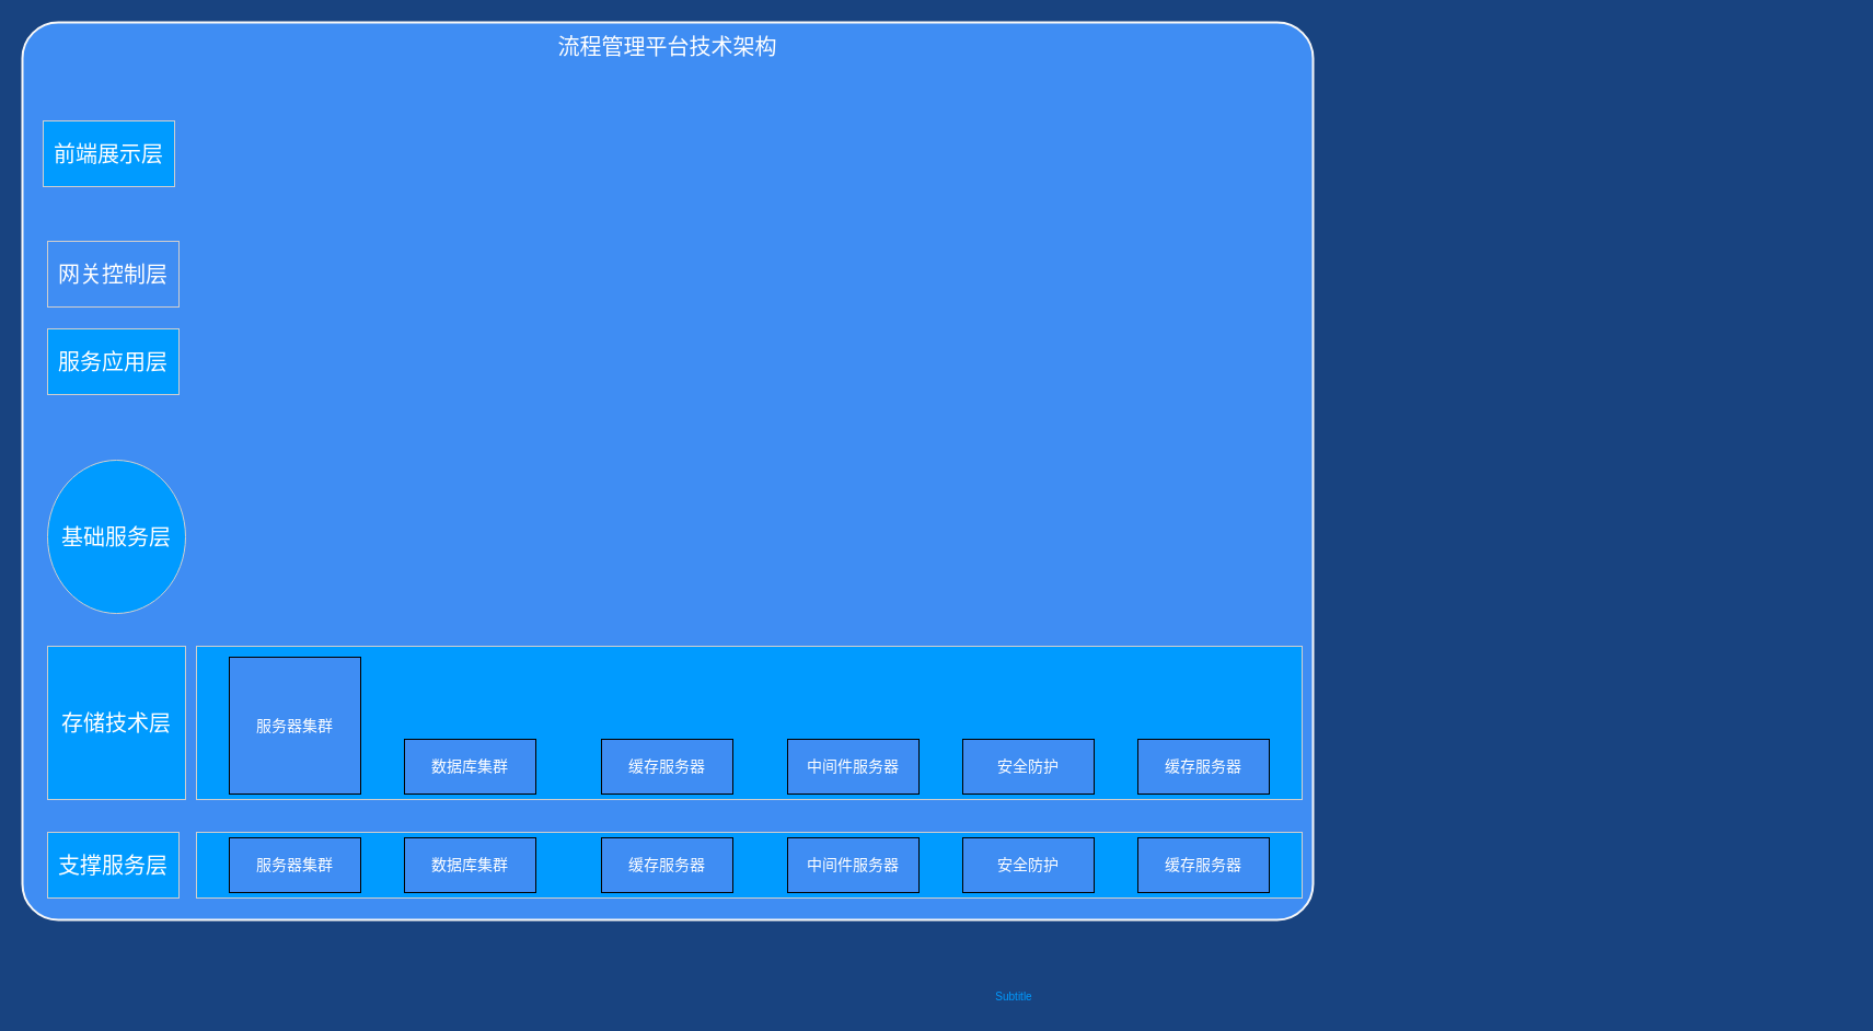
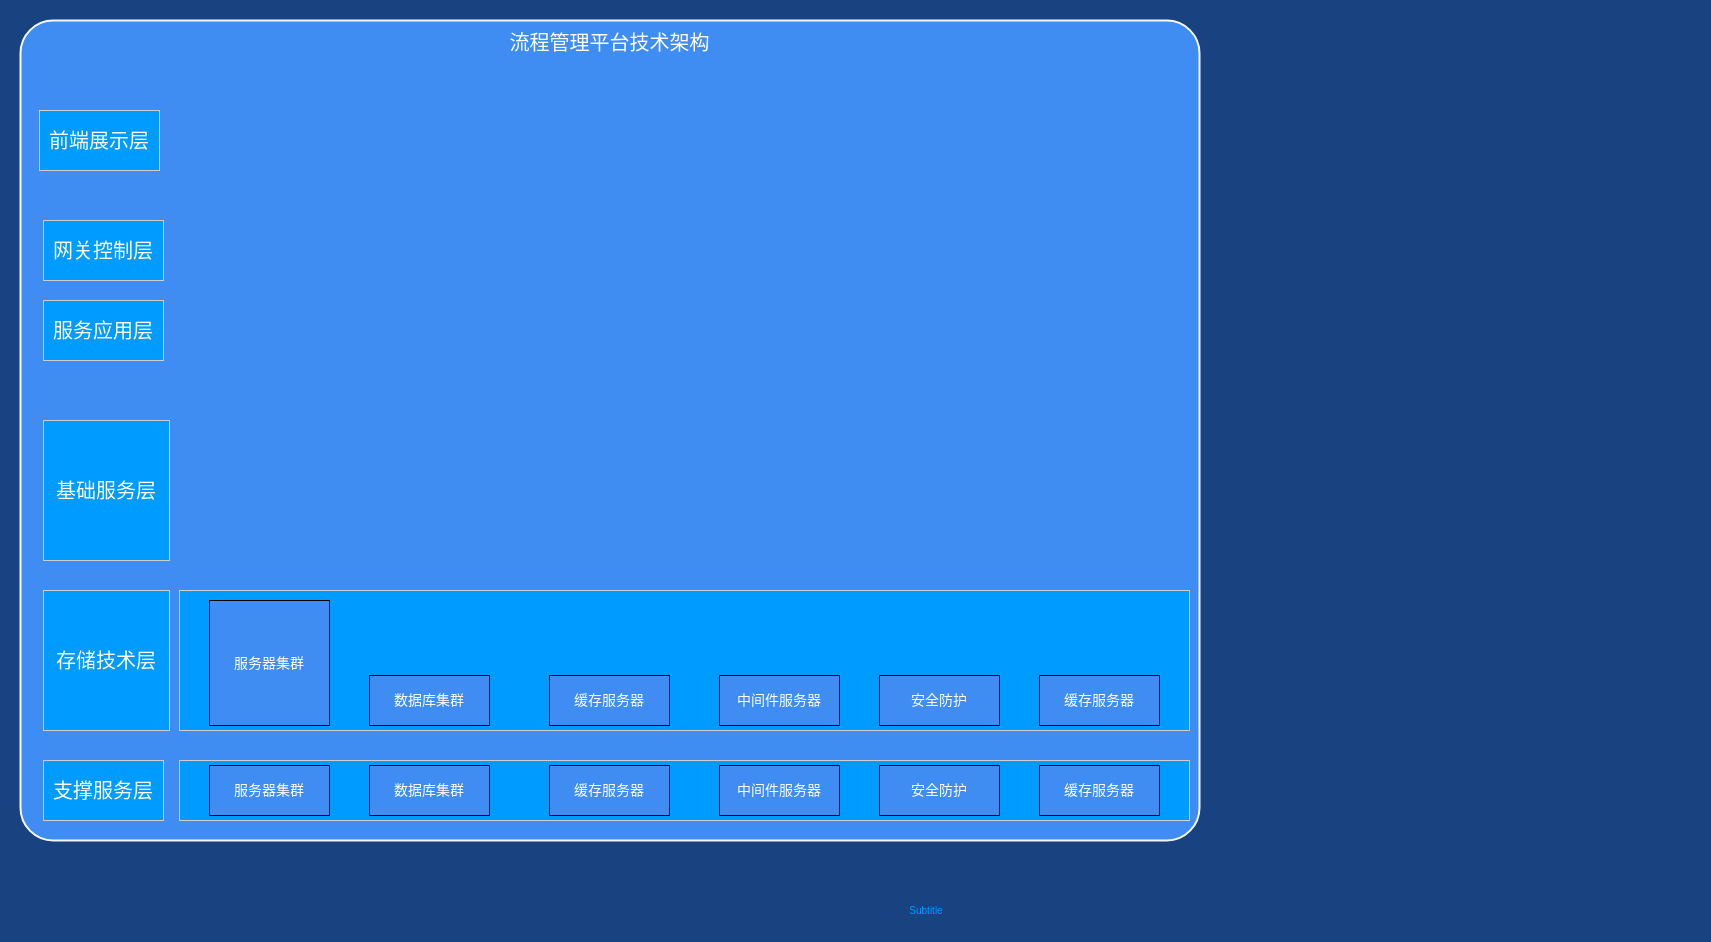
- <mxCell id="8" value="&lt;font style=&quot;font-size: 20px;&quot; color=&quot;#ffffff&quot;&gt;网关控制层&lt;/font&gt;" style="rounded=0;whiteSpace=wrap;html=1;fillColor=#3f8df3;strokeColor=#cfcece;" vertex="1" parent="1"><mxGeometry x="43" y="220" width="120" height="60" as="geometry" /></mxCell>
+ <mxCell id="8" value="&lt;font style=&quot;font-size: 20px;&quot; color=&quot;#ffffff&quot;&gt;网关控制层&lt;/font&gt;" style="rounded=0;whiteSpace=wrap;html=1;fillColor=#009bff;strokeColor=#cfcece;" vertex="1" parent="1"><mxGeometry x="43" y="220" width="120" height="60" as="geometry" /></mxCell>
- <mxCell id="6" value="&lt;font style=&quot;font-size: 20px;&quot; color=&quot;#ffffff&quot;&gt;基础服务层&lt;/font&gt;" style="ellipse;whiteSpace=wrap;html=1;fillColor=#009bff;strokeColor=#cfcece;" vertex="1" parent="1"><mxGeometry x="43" y="420" width="126" height="140" as="geometry" /></mxCell>
+ <mxCell id="6" value="&lt;font style=&quot;font-size: 20px;&quot; color=&quot;#ffffff&quot;&gt;基础服务层&lt;/font&gt;" style="rounded=0;whiteSpace=wrap;html=1;fillColor=#009bff;strokeColor=#cfcece;" vertex="1" parent="1"><mxGeometry x="43" y="420" width="126" height="140" as="geometry" /></mxCell>
